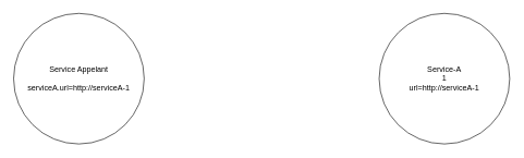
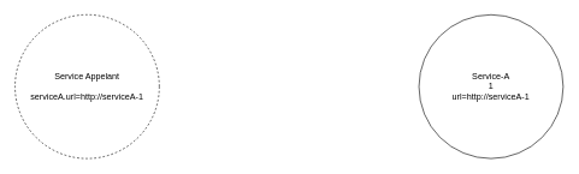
- <mxCell id="3" value="Service Appelant&lt;br&gt;&lt;br&gt;&lt;div&gt;serviceA.url=http://serviceA-1&lt;/div&gt;" style="ellipse;whiteSpace=wrap;html=1;aspect=fixed;" parent="1" vertex="1"><mxGeometry x="20" y="20" width="200" height="200" as="geometry" /></mxCell>
+ <mxCell id="3" value="Service Appelant&lt;br&gt;&lt;br&gt;&lt;div&gt;serviceA.url=http://serviceA-1&lt;/div&gt;" style="ellipse;whiteSpace=wrap;html=1;aspect=fixed;dashed=1;" parent="1" vertex="1"><mxGeometry x="20" y="20" width="200" height="200" as="geometry" /></mxCell>
